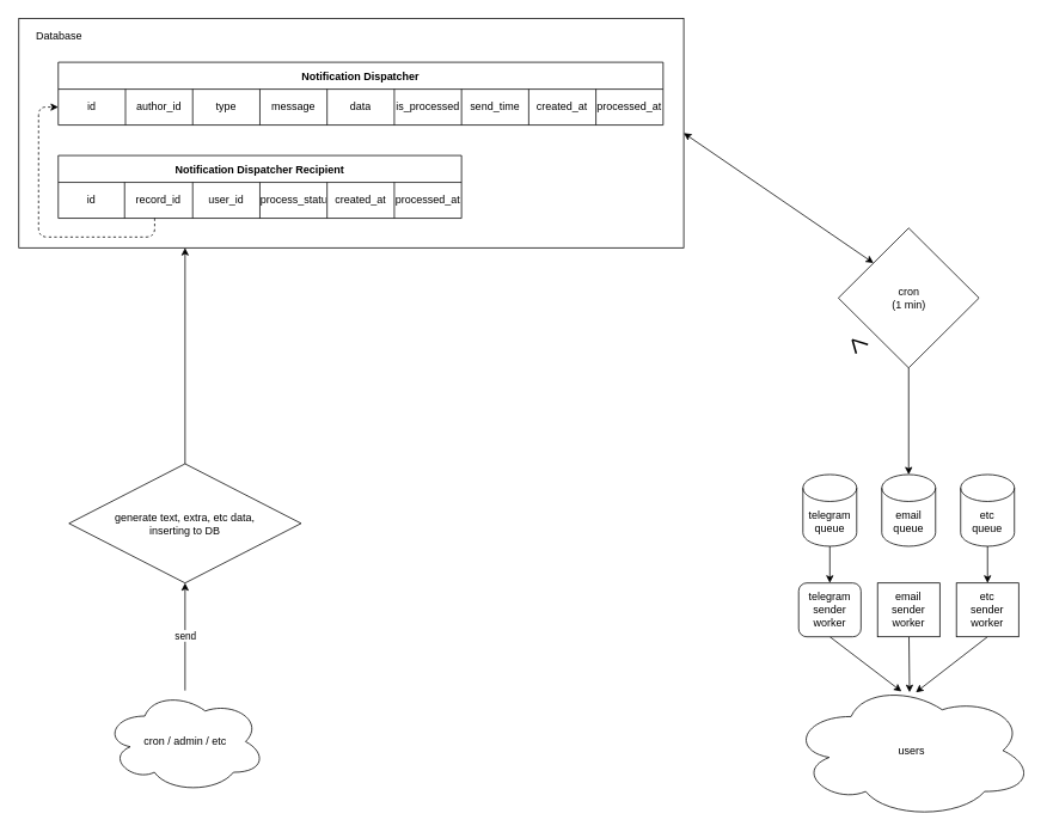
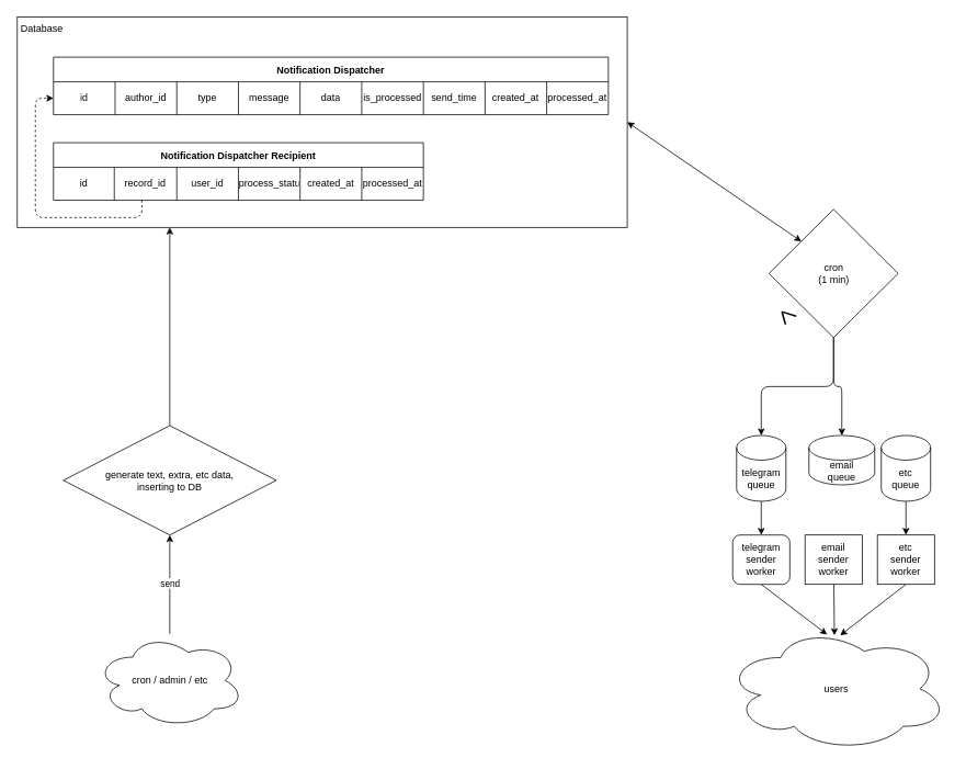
- <mxCell id="47" value="Database" style="text;html=1;strokeColor=none;fillColor=none;align=center;verticalAlign=middle;whiteSpace=wrap;rounded=0;" vertex="1" parent="1"><mxGeometry x="35" y="25" width="60" height="30" as="geometry" /></mxCell>
+ <mxCell id="47" value="Database" style="text;html=1;strokeColor=none;fillColor=none;align=center;verticalAlign=middle;whiteSpace=wrap;rounded=0;" vertex="1" parent="1"><mxGeometry x="20" y="20" width="60" height="30" as="geometry" /></mxCell>
+ <mxCell id="19" style="edgeStyle=orthogonalEdgeStyle;orthogonalLoop=1;jettySize=auto;html=1;entryX=0.5;entryY=0;entryDx=0;entryDy=0;entryPerimeter=0;strokeWidth=1;targetPerimeterSpacing=0;rounded=1;" parent="1" source="16" target="4" edge="1"><mxGeometry relative="1" as="geometry" /></mxCell>
- <mxCell id="5" value="email&lt;br&gt;queue" style="shape=cylinder3;whiteSpace=wrap;html=1;boundedLbl=1;backgroundOutline=1;size=15;" parent="1" vertex="1"><mxGeometry x="983" y="529" width="60" height="80" as="geometry" /></mxCell>
+ <mxCell id="5" value="email&lt;br&gt;queue" style="shape=cylinder3;whiteSpace=wrap;html=1;boundedLbl=1;backgroundOutline=1;size=15;" parent="1" vertex="1"><mxGeometry x="983" y="529" width="80" height="60" as="geometry" /></mxCell>
